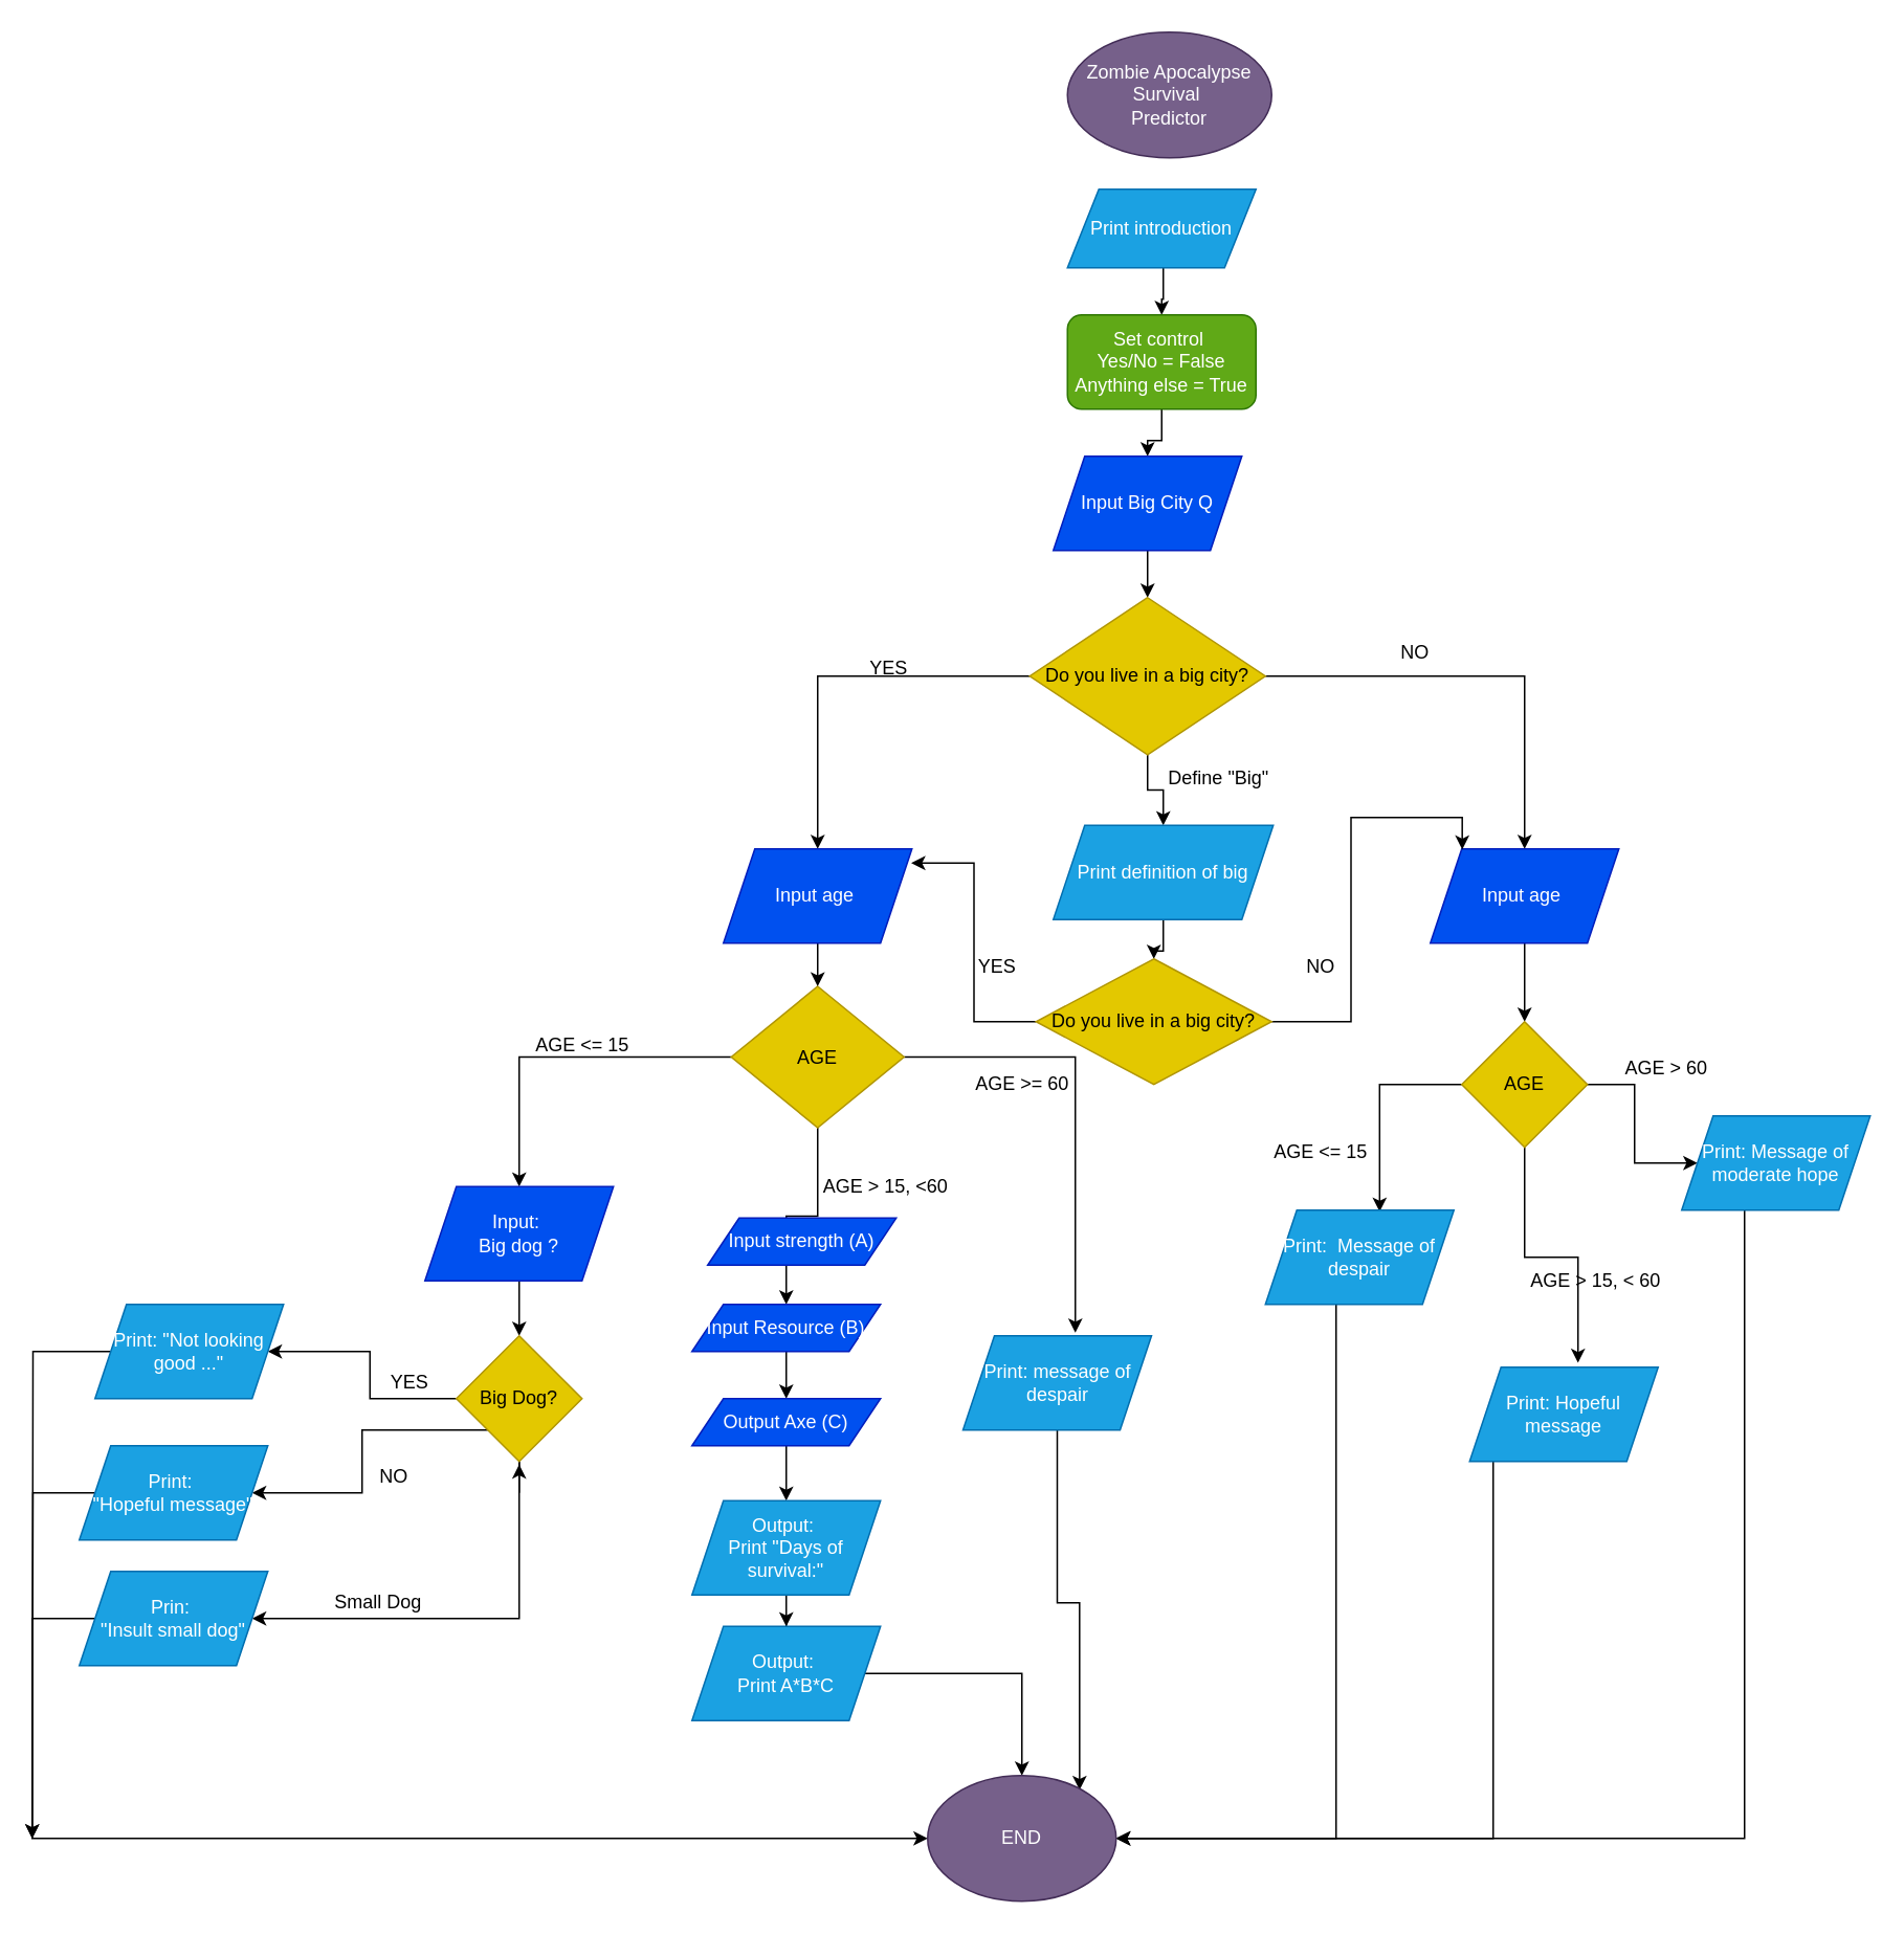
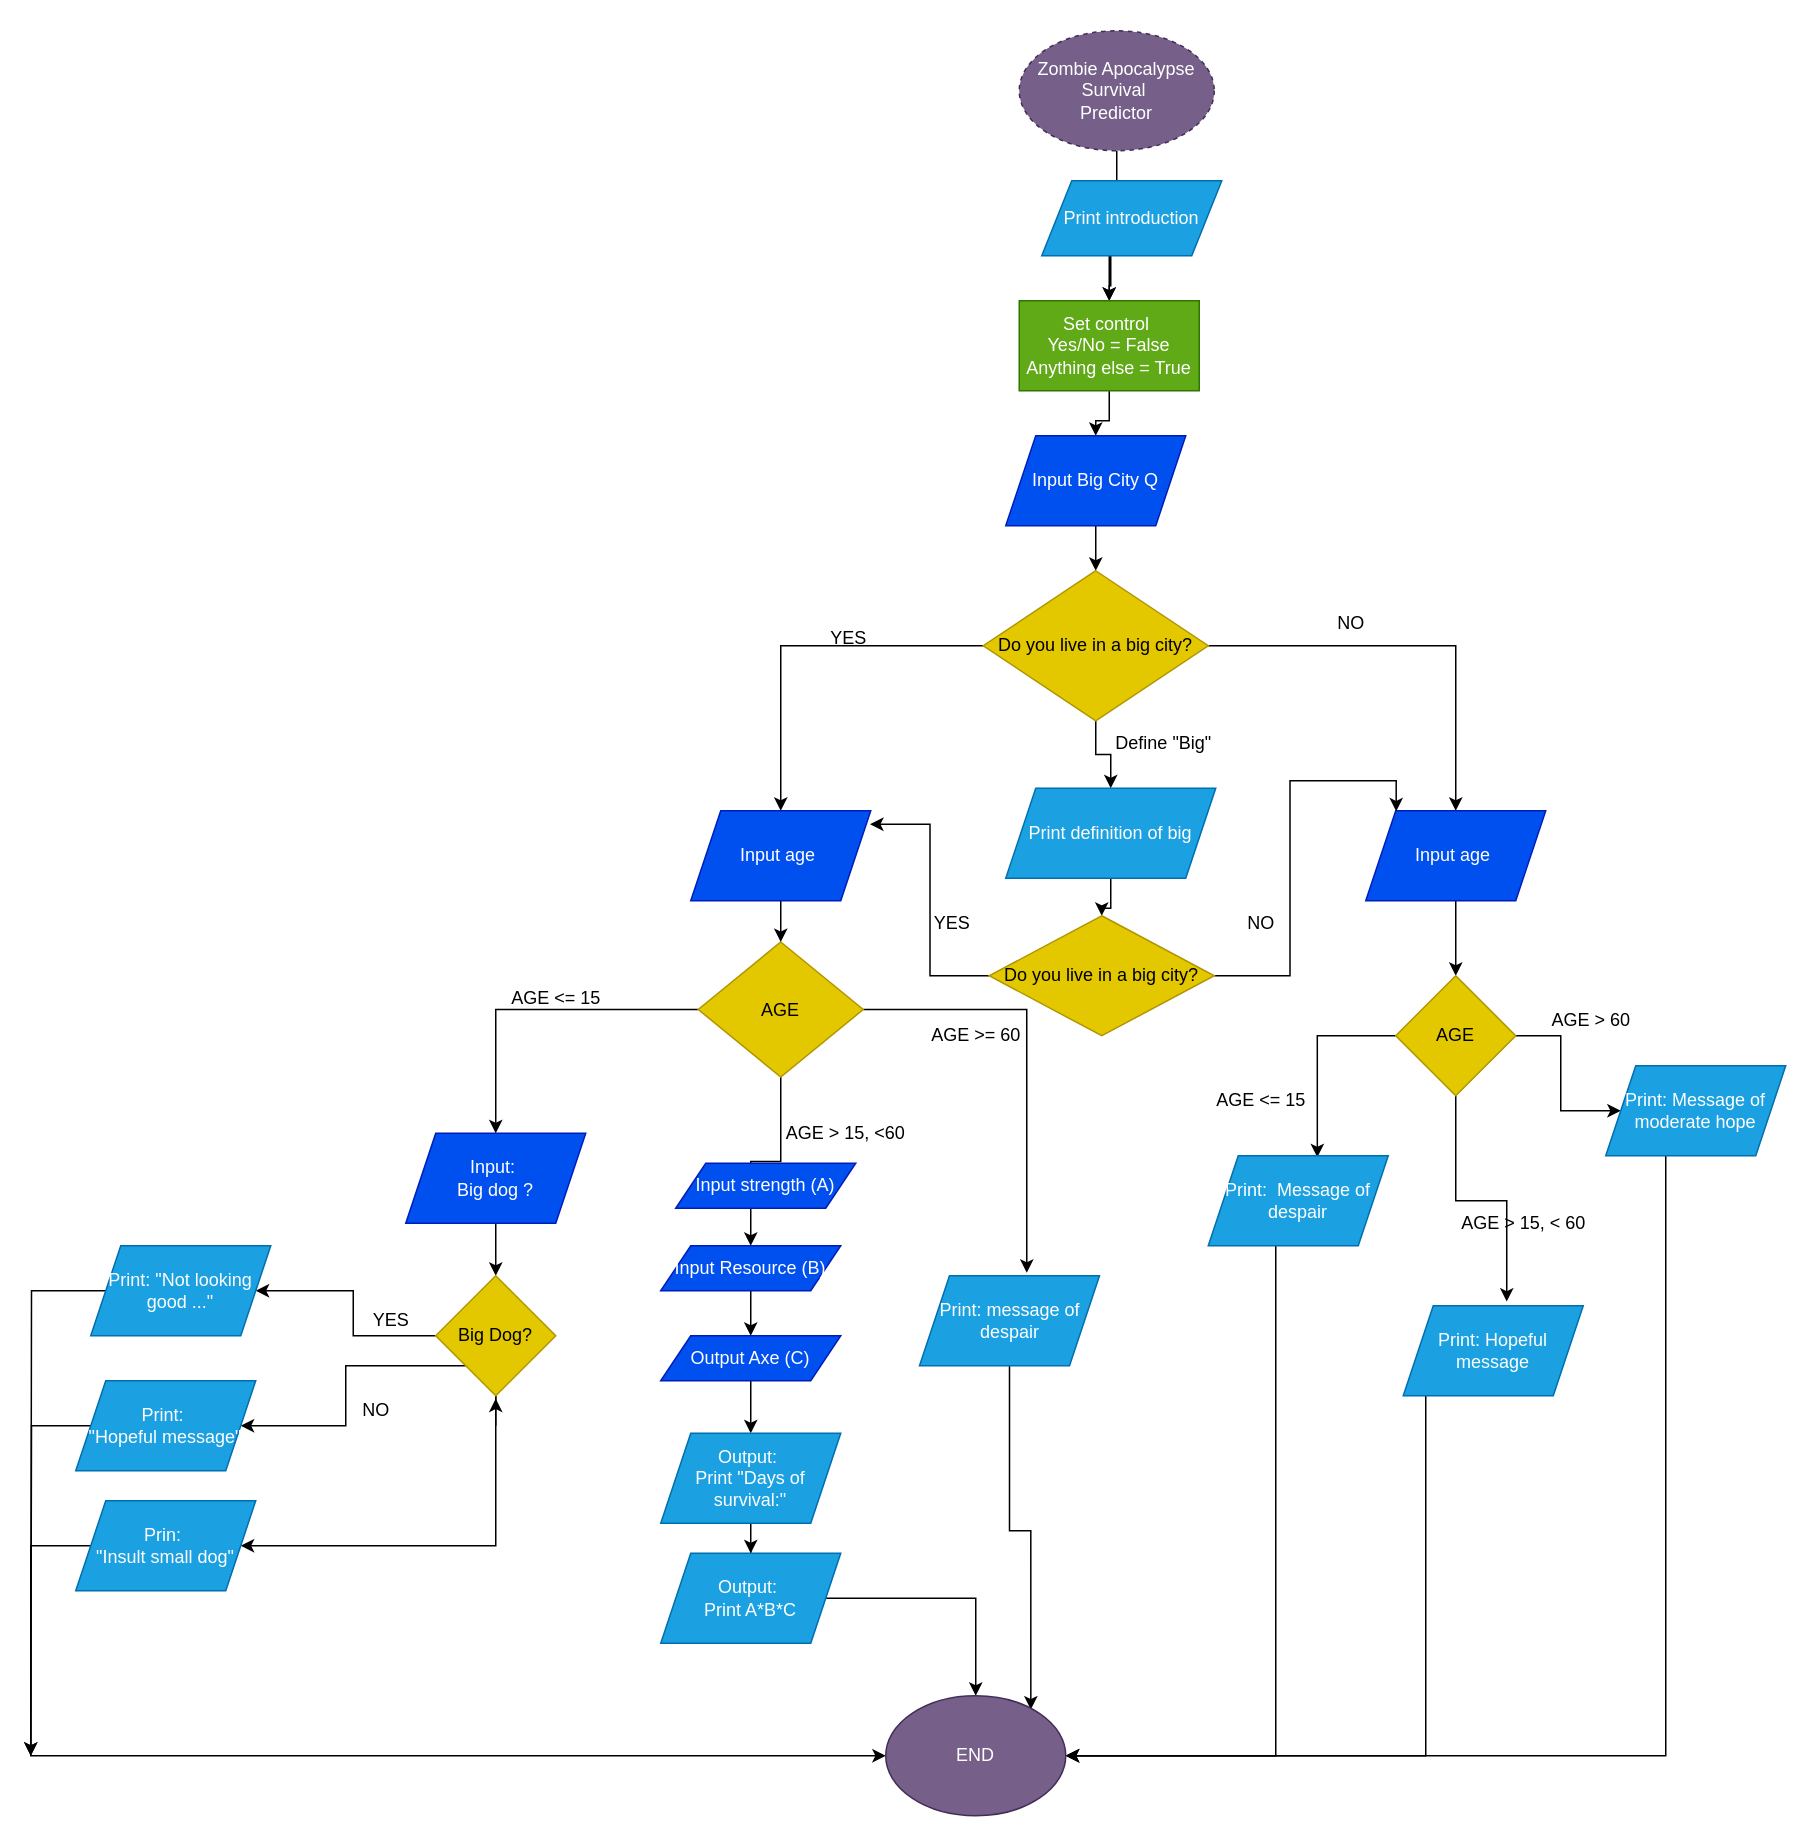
- <mxCell id="3" value="Zombie Apocalypse&lt;br&gt;Survival&amp;nbsp;&lt;br&gt;Predictor" style="ellipse;whiteSpace=wrap;html=1;fillColor=#76608a;fontColor=#ffffff;strokeColor=#432D57;" vertex="1" parent="1"><mxGeometry x="679" y="20" width="130" height="80" as="geometry" /></mxCell>
+ <mxCell id="3" value="Zombie Apocalypse&lt;br&gt;Survival&amp;nbsp;&lt;br&gt;Predictor" style="ellipse;whiteSpace=wrap;html=1;fillColor=#76608a;fontColor=#ffffff;strokeColor=#432D57;dashed=1;" vertex="1" parent="1"><mxGeometry x="679" y="20" width="130" height="80" as="geometry" /></mxCell>
+ <mxCell id="2" value="" style="edgeStyle=orthogonalEdgeStyle;rounded=0;orthogonalLoop=1;jettySize=auto;html=1;" edge="1" parent="1" source="3" target="8"><mxGeometry relative="1" as="geometry" /></mxCell>
- <mxCell id="6" value="Print introduction" style="shape=parallelogram;perimeter=parallelogramPerimeter;whiteSpace=wrap;html=1;fixedSize=1;fillColor=#1ba1e2;strokeColor=#006EAF;fontColor=#ffffff;" vertex="1" parent="1"><mxGeometry x="679" y="120" width="120" height="50" as="geometry" /></mxCell>
+ <mxCell id="6" value="Print introduction" style="shape=parallelogram;perimeter=parallelogramPerimeter;whiteSpace=wrap;html=1;fixedSize=1;fillColor=#1ba1e2;strokeColor=#006EAF;fontColor=#ffffff;" vertex="1" parent="1"><mxGeometry x="694" y="120" width="120" height="50" as="geometry" /></mxCell>
- <mxCell id="8" value="Set control&amp;nbsp;&lt;br&gt;Yes/No = False&lt;br&gt;Anything else = True" style="whiteSpace=wrap;html=1;fillColor=#60a917;fontColor=#ffffff;strokeColor=#2D7600;rounded=1;" vertex="1" parent="1"><mxGeometry x="679" y="200" width="120" height="60" as="geometry" /></mxCell>
+ <mxCell id="8" value="Set control&amp;nbsp;&lt;br&gt;Yes/No = False&lt;br&gt;Anything else = True" style="rounded=0;whiteSpace=wrap;html=1;fillColor=#60a917;fontColor=#ffffff;strokeColor=#2D7600;" vertex="1" parent="1"><mxGeometry x="679" y="200" width="120" height="60" as="geometry" /></mxCell>
- <mxCell id="48" value="Small Dog" style="text;html=1;align=center;verticalAlign=middle;resizable=0;points=[];autosize=1;strokeColor=none;fillColor=none;" vertex="1" parent="1"><mxGeometry x="200" y="1005" width="80" height="30" as="geometry" /></mxCell>
